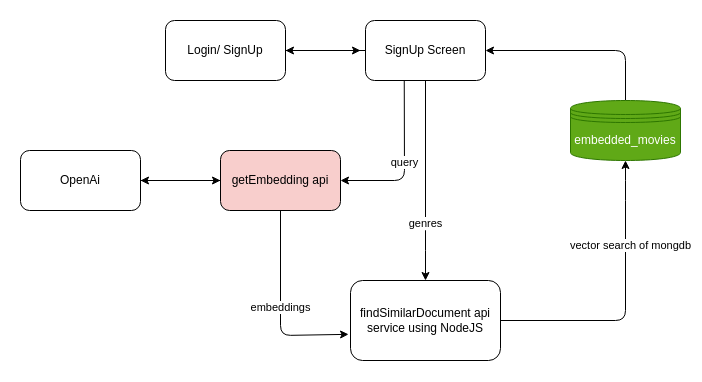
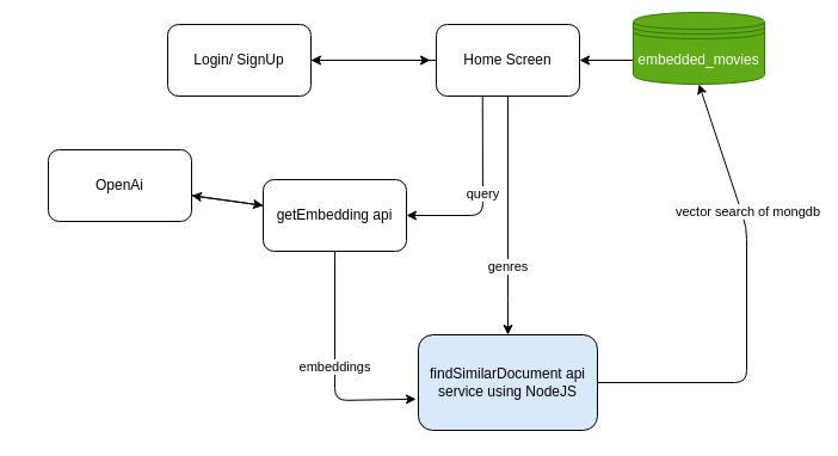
- <mxCell id="7" value="Login/ SignUp" style="whiteSpace=wrap;html=1;rounded=1;" parent="1" vertex="1"><mxGeometry x="165" y="20" width="120" height="60" as="geometry" /></mxCell>
+ <mxCell id="7" value="Login/ SignUp" style="whiteSpace=wrap;html=1;rounded=1;" parent="1" vertex="1"><mxGeometry x="140" y="20" width="120" height="60" as="geometry" /></mxCell>
- <mxCell id="5" value="SignUp Screen" style="whiteSpace=wrap;html=1;rounded=1;" parent="1" vertex="1"><mxGeometry x="365" y="20" width="120" height="60" as="geometry" /></mxCell>
+ <mxCell id="5" value="Home Screen" style="whiteSpace=wrap;html=1;rounded=1;" parent="1" vertex="1"><mxGeometry x="365" y="20" width="120" height="60" as="geometry" /></mxCell>
- <mxCell id="11" value="embedded_movies&lt;br&gt;" style="shape=datastore;whiteSpace=wrap;html=1;fillColor=#60a917;fontColor=#ffffff;strokeColor=#2D7600;" parent="1" vertex="1"><mxGeometry x="570" y="100" width="110" height="60" as="geometry" /></mxCell>
+ <mxCell id="11" value="embedded_movies&lt;br&gt;" style="shape=datastore;whiteSpace=wrap;html=1;fillColor=#60a917;fontColor=#ffffff;strokeColor=#2D7600;" parent="1" vertex="1"><mxGeometry x="530" y="10" width="110" height="60" as="geometry" /></mxCell>
- <mxCell id="16" value="OpenAi" style="whiteSpace=wrap;html=1;rounded=1;" parent="1" vertex="1"><mxGeometry x="20" y="150" width="120" height="60" as="geometry" /></mxCell>
+ <mxCell id="16" value="OpenAi" style="whiteSpace=wrap;html=1;rounded=1;" parent="1" vertex="1"><mxGeometry x="40" y="125" width="120" height="60" as="geometry" /></mxCell>
- <mxCell id="14" value="getEmbedding api" style="whiteSpace=wrap;html=1;rounded=1;fillColor=#f8cecc;" parent="1" vertex="1"><mxGeometry x="220" y="150" width="120" height="60" as="geometry" /></mxCell>
+ <mxCell id="14" value="getEmbedding api" style="whiteSpace=wrap;html=1;rounded=1;" parent="1" vertex="1"><mxGeometry x="220" y="150" width="120" height="60" as="geometry" /></mxCell>
- <mxCell id="9" value="findSimilarDocument api&lt;br&gt;service using NodeJS" style="whiteSpace=wrap;html=1;rounded=1;" parent="1" vertex="1"><mxGeometry x="350" y="280" width="150" height="80" as="geometry" /></mxCell>
+ <mxCell id="9" value="findSimilarDocument api&lt;br&gt;service using NodeJS" style="whiteSpace=wrap;html=1;rounded=1;fillColor=#dae8fc;" parent="1" vertex="1"><mxGeometry x="350" y="280" width="150" height="80" as="geometry" /></mxCell>
